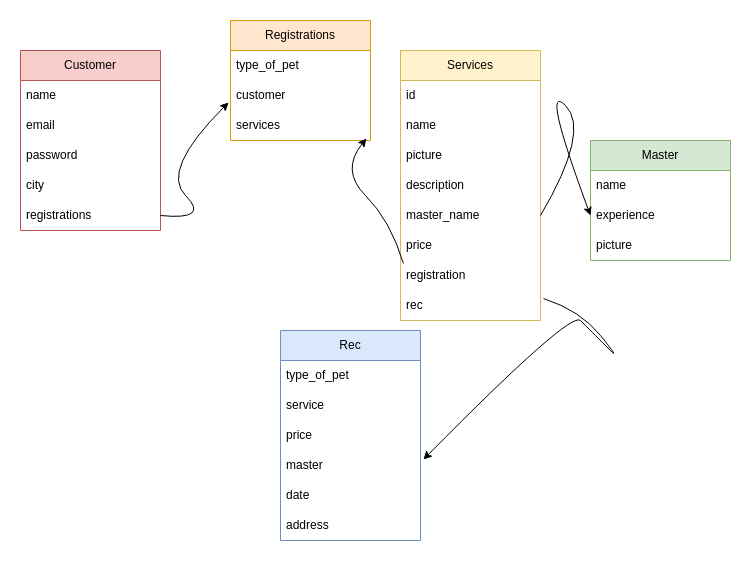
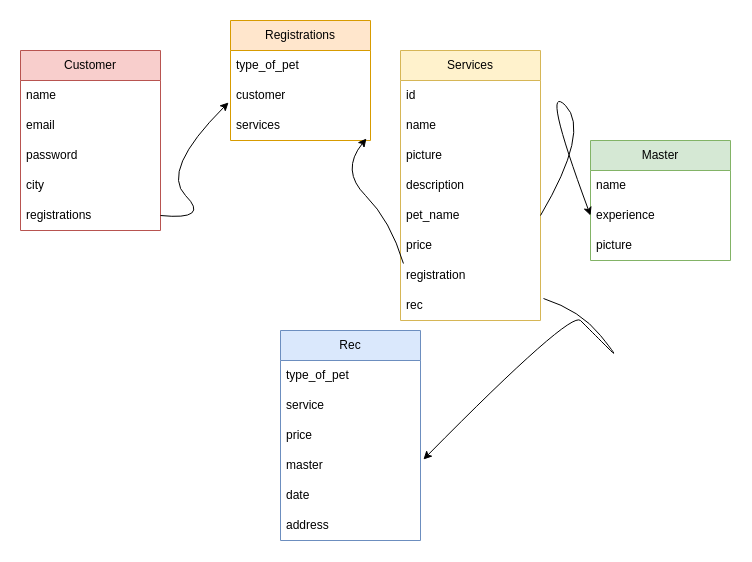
- <mxCell id="17" value="master_name" style="text;strokeColor=none;fillColor=none;align=left;verticalAlign=middle;spacingLeft=4;spacingRight=4;overflow=hidden;points=[[0,0.5],[1,0.5]];portConstraint=eastwest;rotatable=0;whiteSpace=wrap;html=1;" vertex="1" parent="12"><mxGeometry y="150" width="140" height="30" as="geometry" /></mxCell>
+ <mxCell id="17" value="pet_name" style="text;strokeColor=none;fillColor=none;align=left;verticalAlign=middle;spacingLeft=4;spacingRight=4;overflow=hidden;points=[[0,0.5],[1,0.5]];portConstraint=eastwest;rotatable=0;whiteSpace=wrap;html=1;" vertex="1" parent="12"><mxGeometry y="150" width="140" height="30" as="geometry" /></mxCell>
